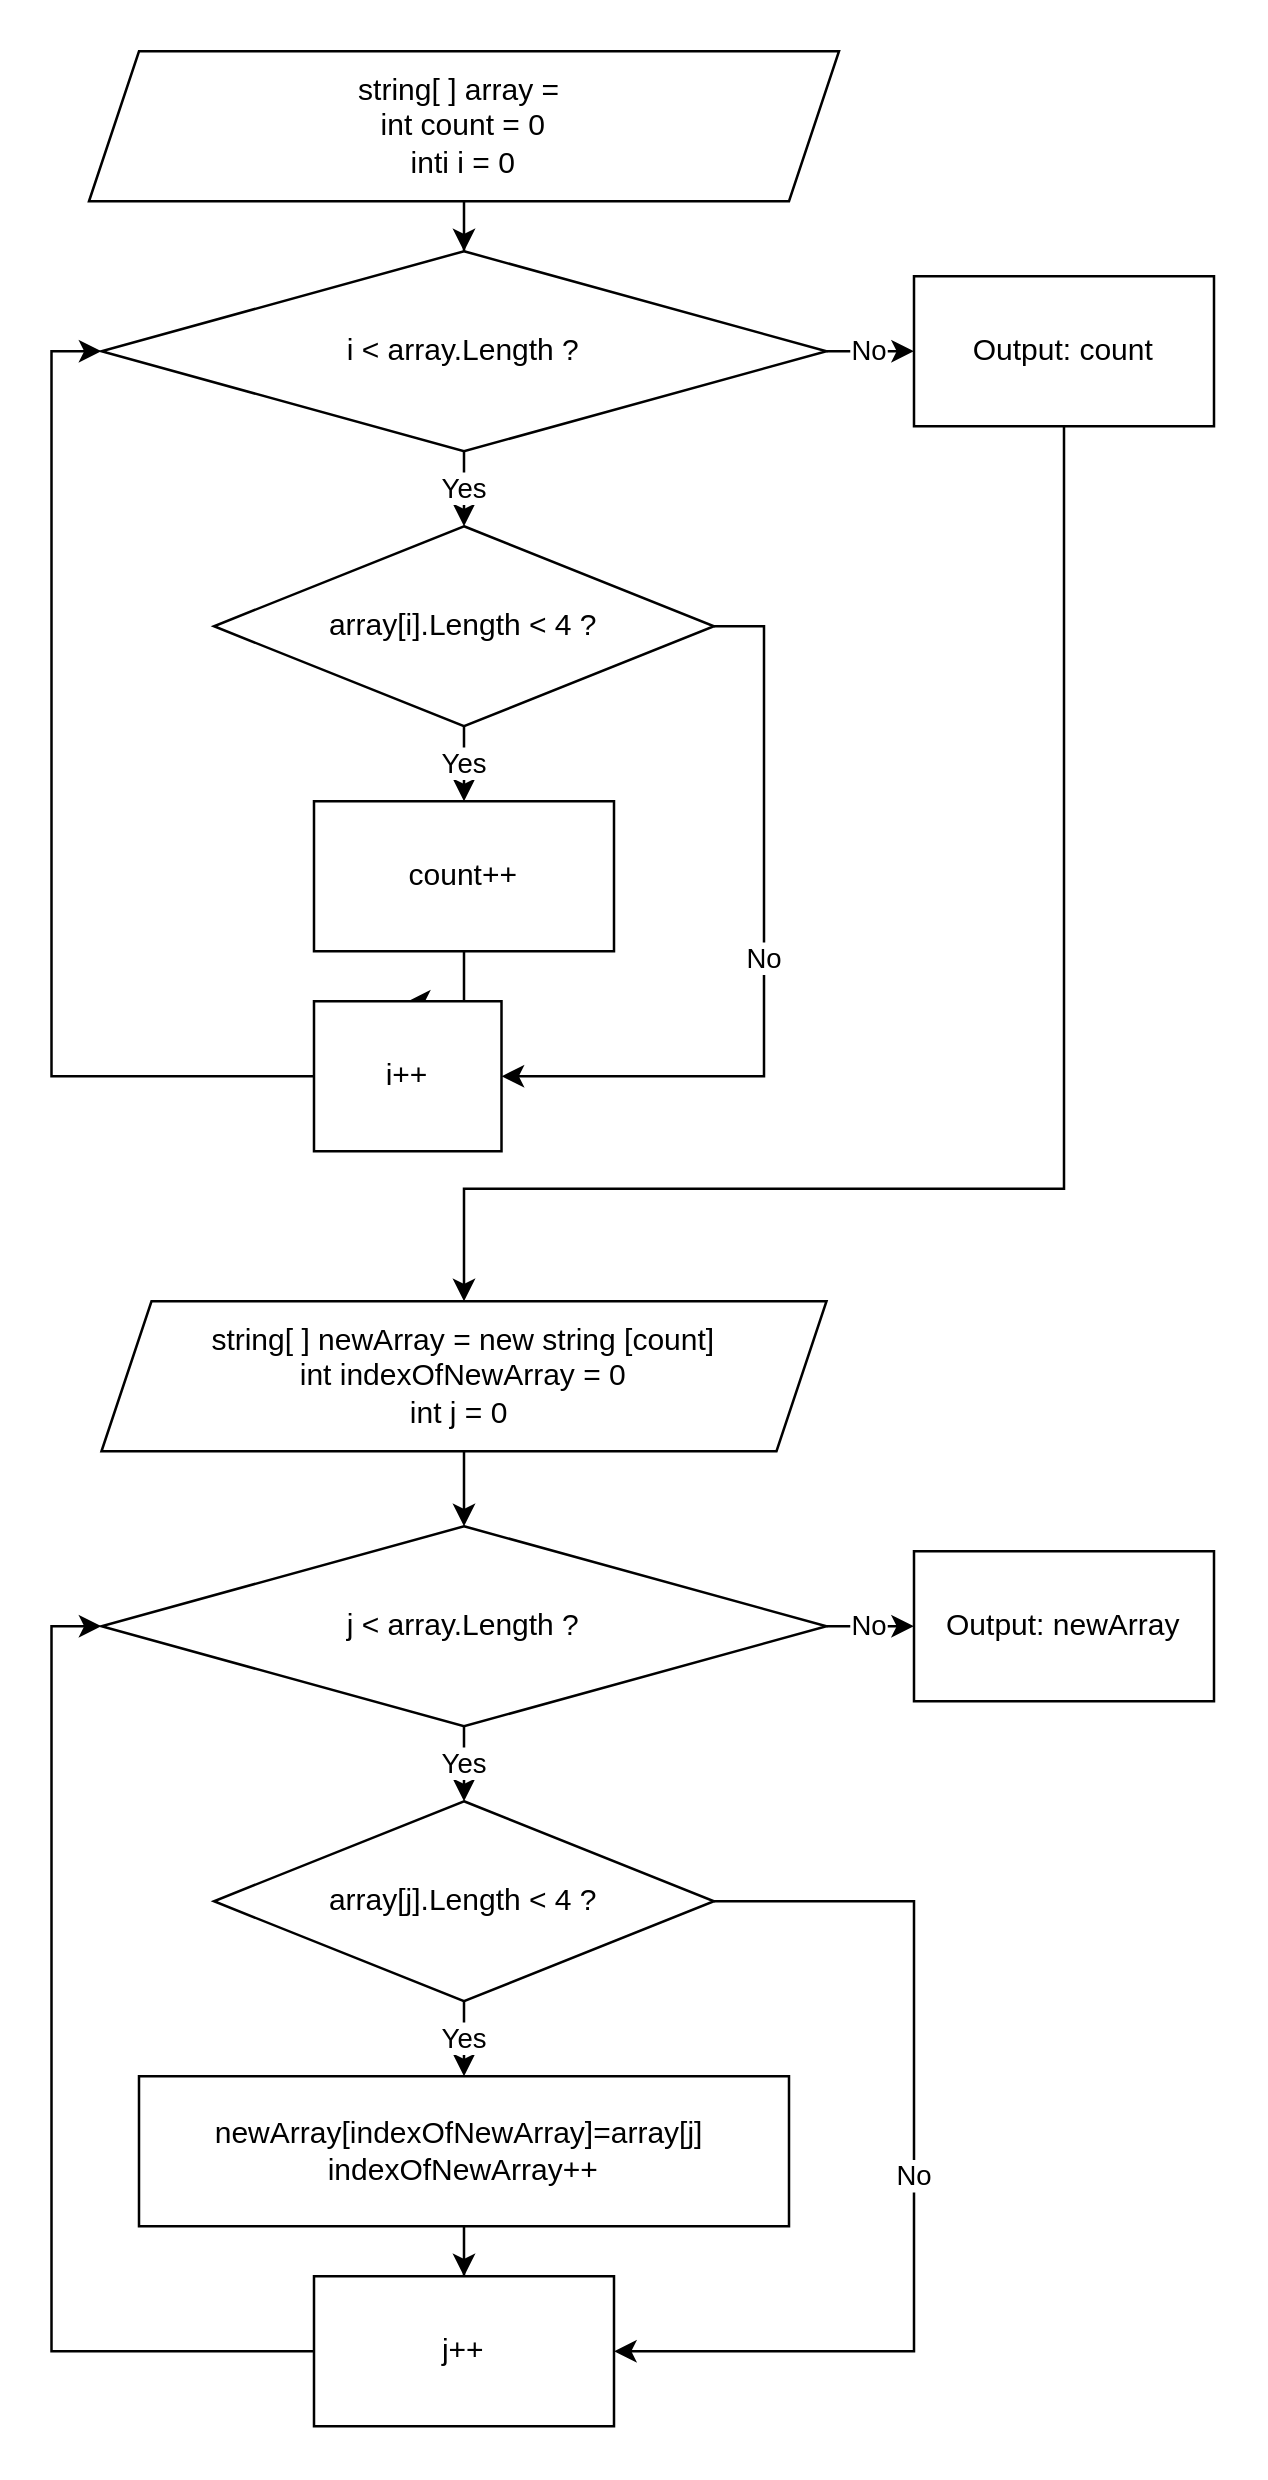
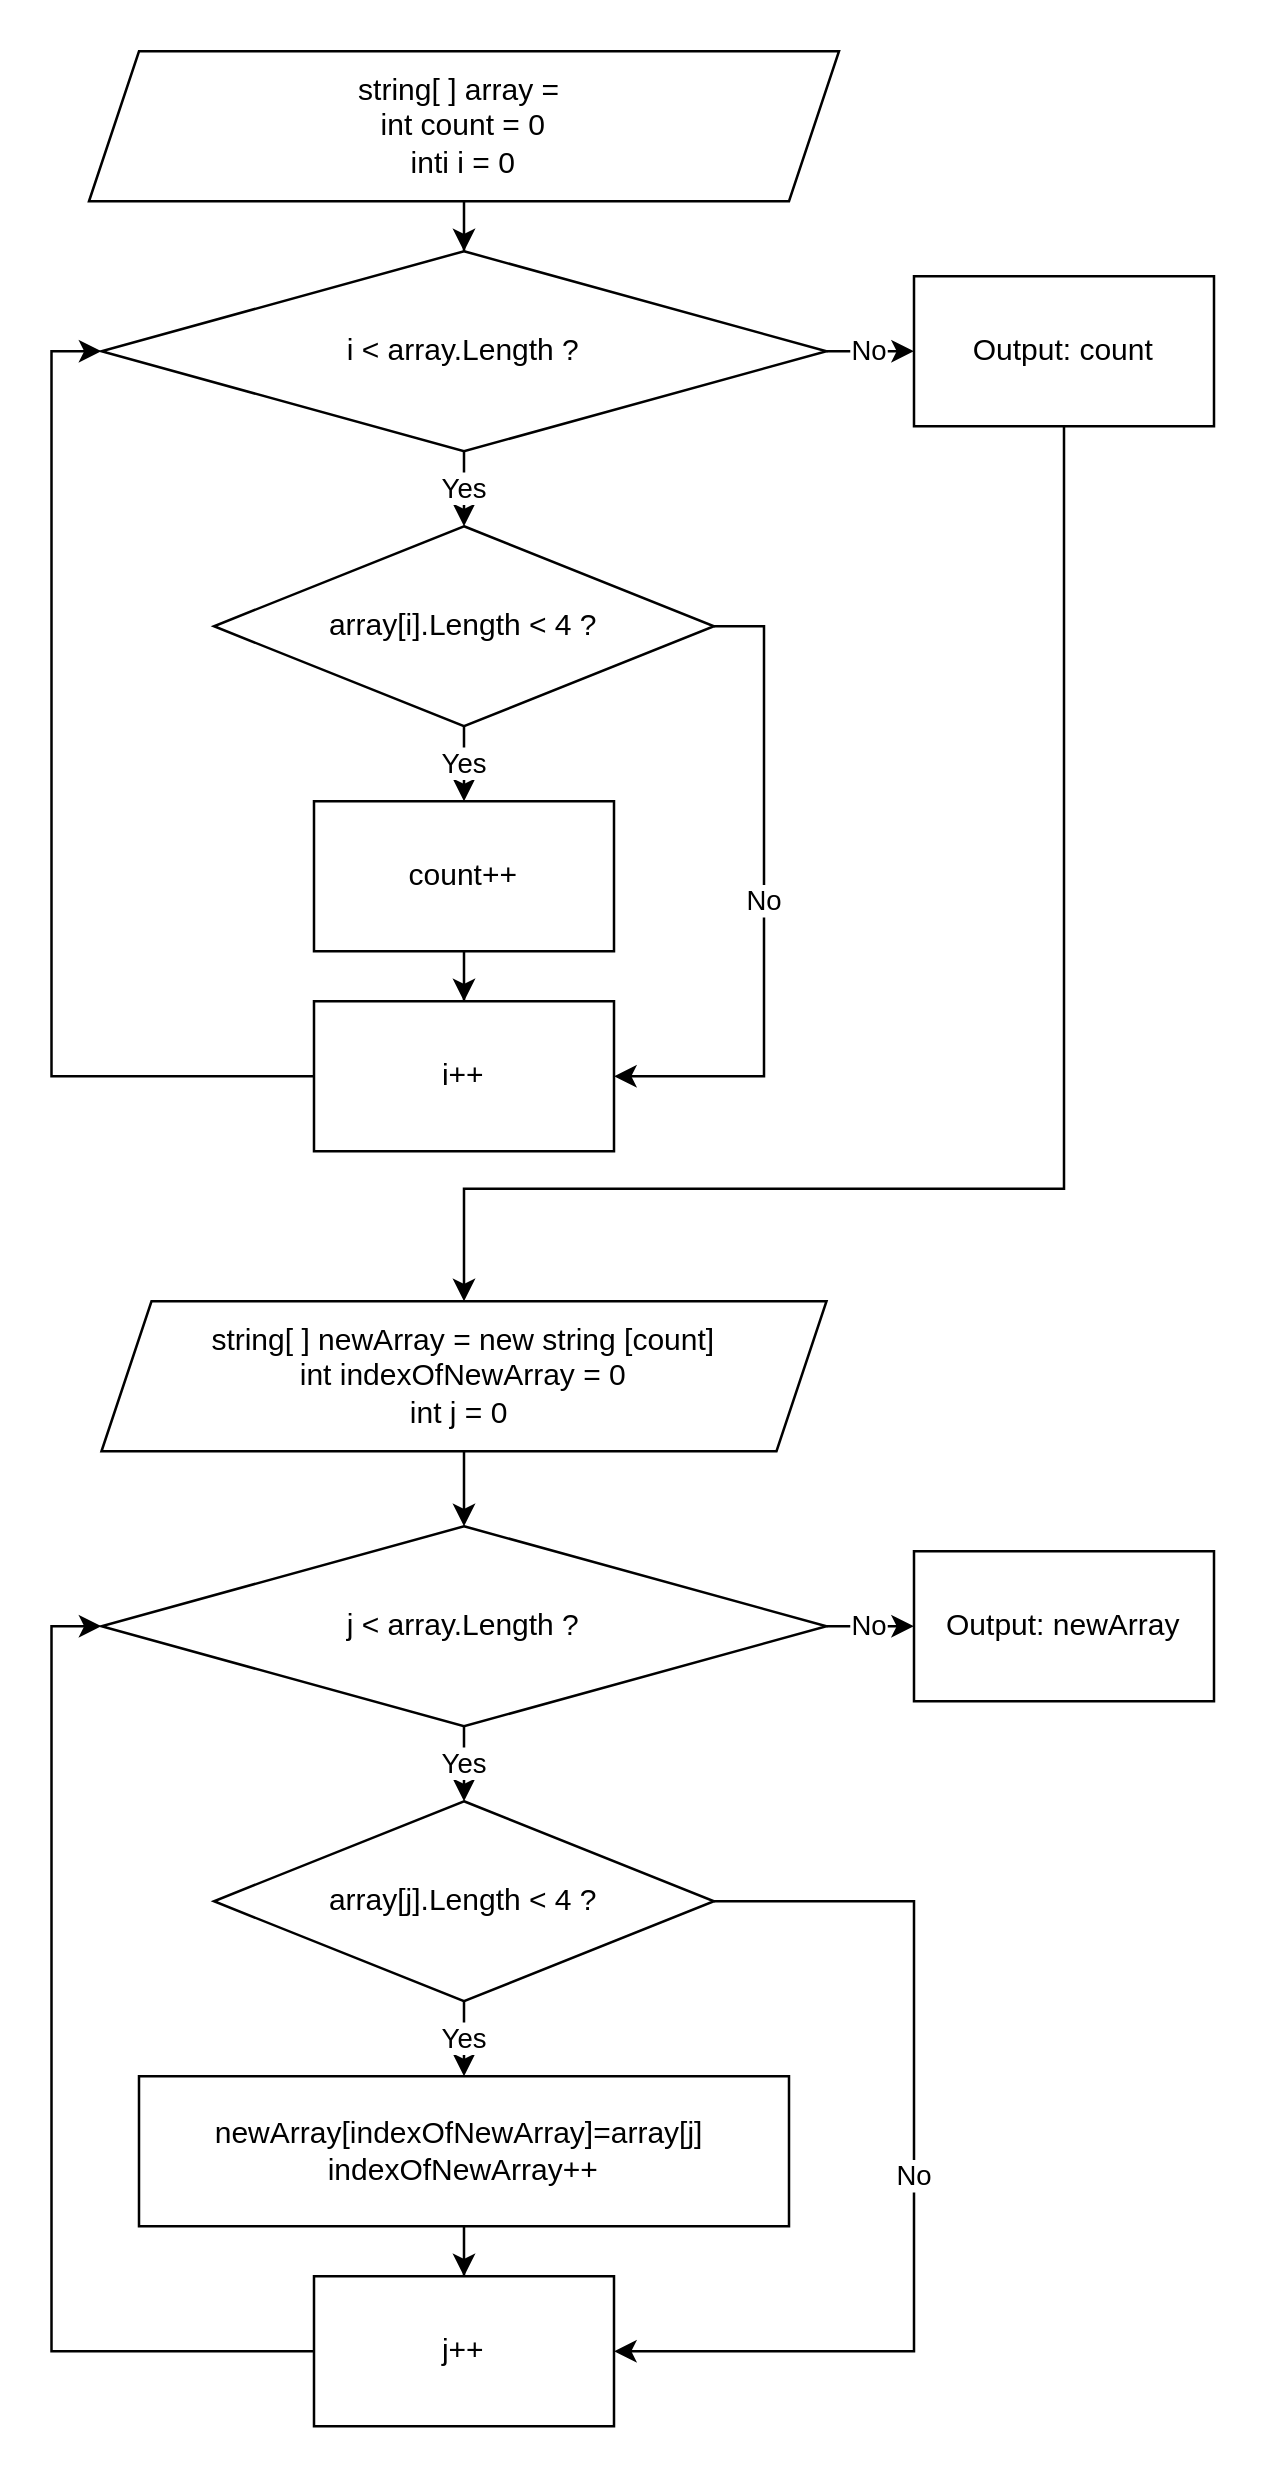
- <mxCell id="10" value="i++" style="rounded=0;whiteSpace=wrap;html=1;" vertex="1" parent="1"><mxGeometry x="125" y="400" width="75" height="60" as="geometry" /></mxCell>
+ <mxCell id="10" value="i++" style="rounded=0;whiteSpace=wrap;html=1;" vertex="1" parent="1"><mxGeometry x="125" y="400" width="120" height="60" as="geometry" /></mxCell>
